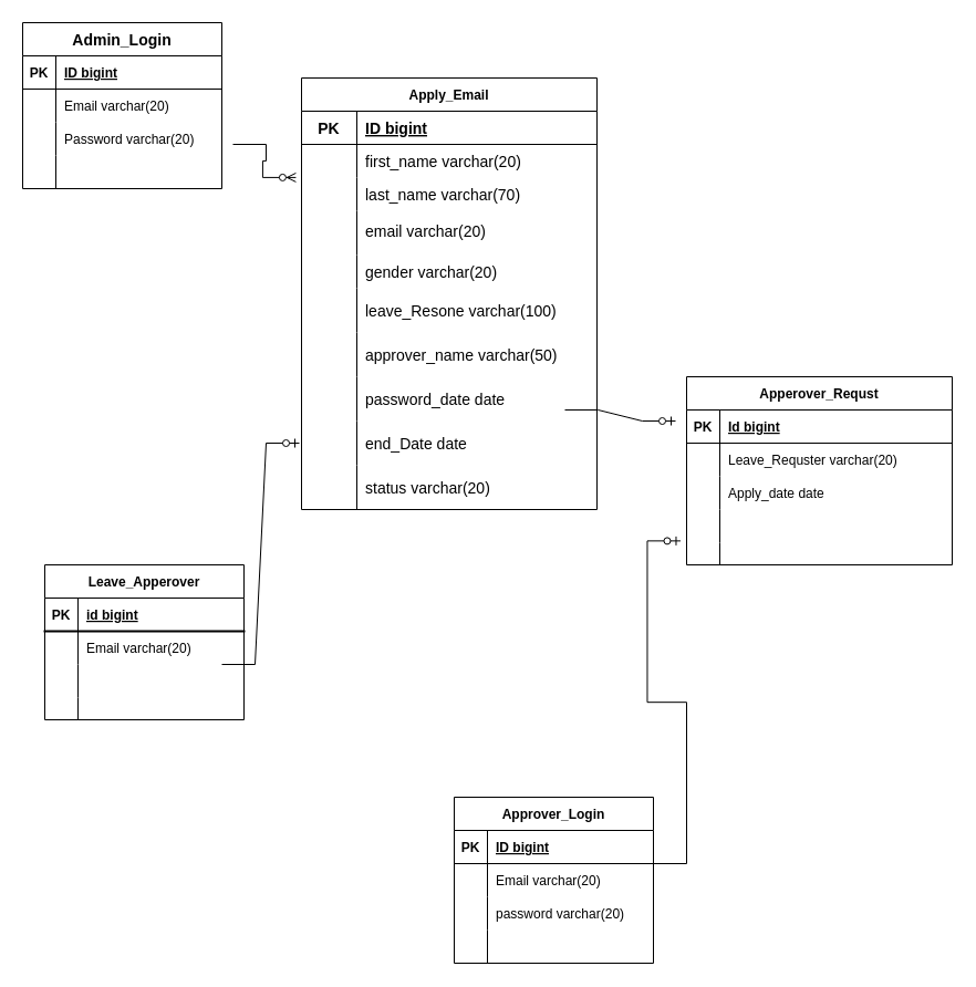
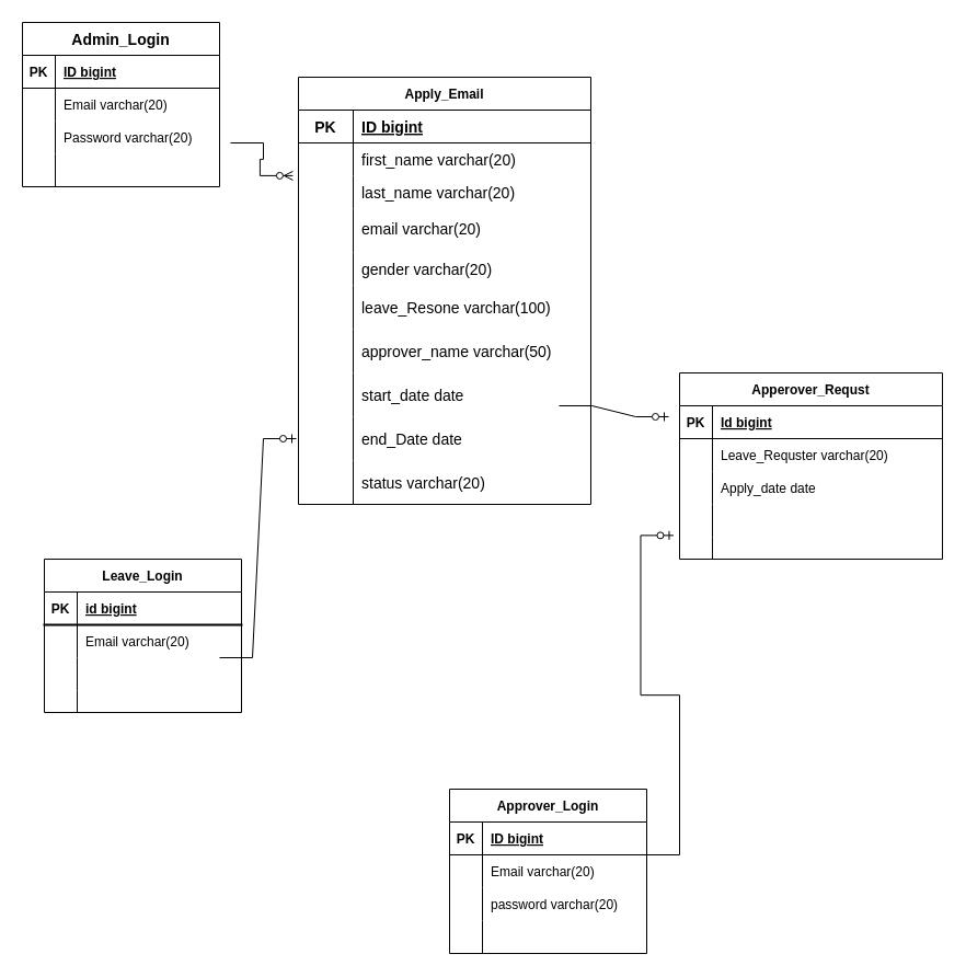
- <mxCell id="24" value="last_name varchar(70)" style="shape=partialRectangle;connectable=0;fillColor=none;top=0;left=0;bottom=0;right=0;align=left;spacingLeft=6;overflow=hidden;labelBorderColor=none;fontSize=14;" vertex="1" parent="22"><mxGeometry x="50" width="217" height="30" as="geometry"><mxRectangle width="217" height="30" as="alternateBounds" /></mxGeometry></mxCell>
+ <mxCell id="24" value="last_name varchar(20)" style="shape=partialRectangle;connectable=0;fillColor=none;top=0;left=0;bottom=0;right=0;align=left;spacingLeft=6;overflow=hidden;labelBorderColor=none;fontSize=14;" vertex="1" parent="22"><mxGeometry x="50" width="217" height="30" as="geometry"><mxRectangle width="217" height="30" as="alternateBounds" /></mxGeometry></mxCell>
- <mxCell id="39" value=" password_date date" style="shape=partialRectangle;connectable=0;fillColor=none;top=0;left=0;bottom=0;right=0;align=left;spacingLeft=6;overflow=hidden;labelBorderColor=none;fontSize=14;flipH=0;flipV=1;" vertex="1" parent="37"><mxGeometry x="50" width="217" height="40" as="geometry"><mxRectangle width="217" height="40" as="alternateBounds" /></mxGeometry></mxCell>
+ <mxCell id="39" value=" start_date date" style="shape=partialRectangle;connectable=0;fillColor=none;top=0;left=0;bottom=0;right=0;align=left;spacingLeft=6;overflow=hidden;labelBorderColor=none;fontSize=14;flipH=0;flipV=1;" vertex="1" parent="37"><mxGeometry x="50" width="217" height="40" as="geometry"><mxRectangle width="217" height="40" as="alternateBounds" /></mxGeometry></mxCell>
- <mxCell id="49" value="Leave_Apperover" style="shape=table;startSize=30;container=1;collapsible=1;childLayout=tableLayout;fixedRows=1;rowLines=0;fontStyle=1;align=center;resizeLast=1;labelBorderColor=none;fontSize=12;strokeWidth=1;fillColor=none;" vertex="1" parent="1"><mxGeometry x="40" y="510" width="180" height="140" as="geometry" /></mxCell>
+ <mxCell id="49" value="Leave_Login" style="shape=table;startSize=30;container=1;collapsible=1;childLayout=tableLayout;fixedRows=1;rowLines=0;fontStyle=1;align=center;resizeLast=1;labelBorderColor=none;fontSize=12;strokeWidth=1;fillColor=none;" vertex="1" parent="1"><mxGeometry x="40" y="510" width="180" height="140" as="geometry" /></mxCell>
